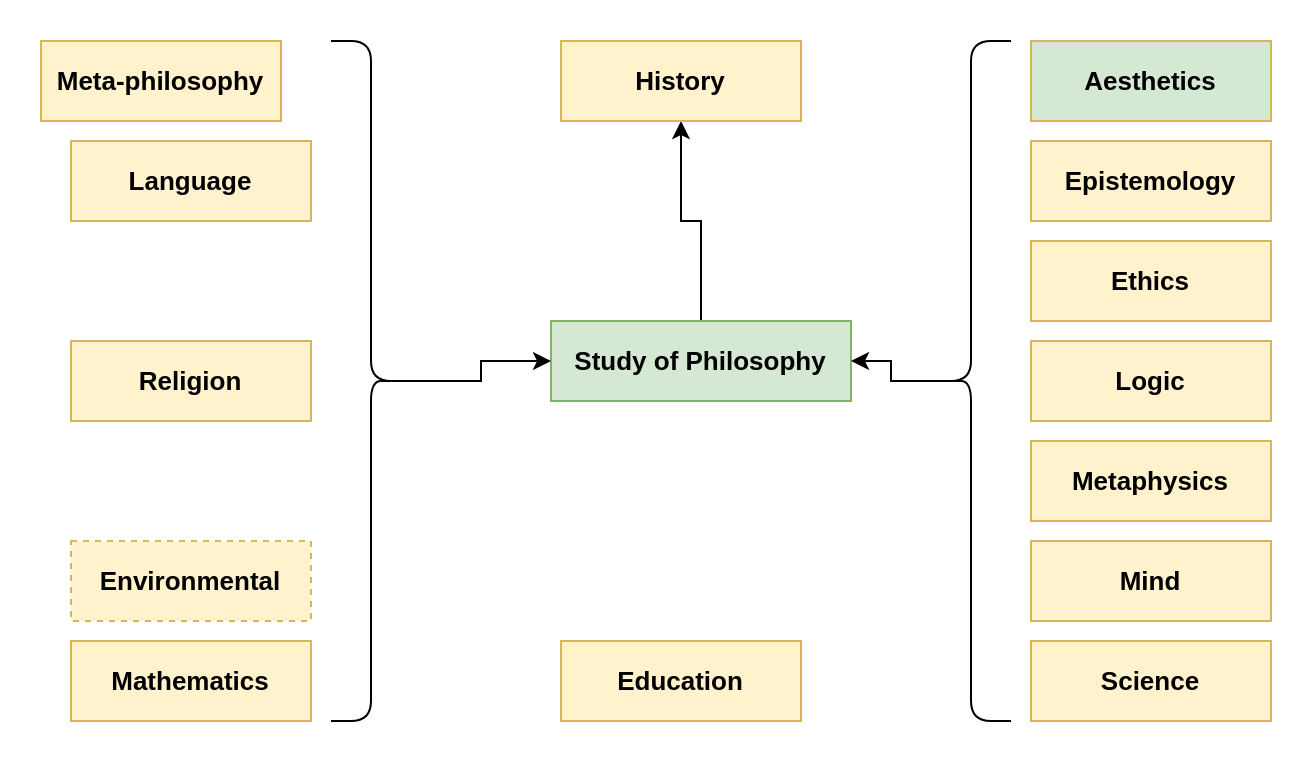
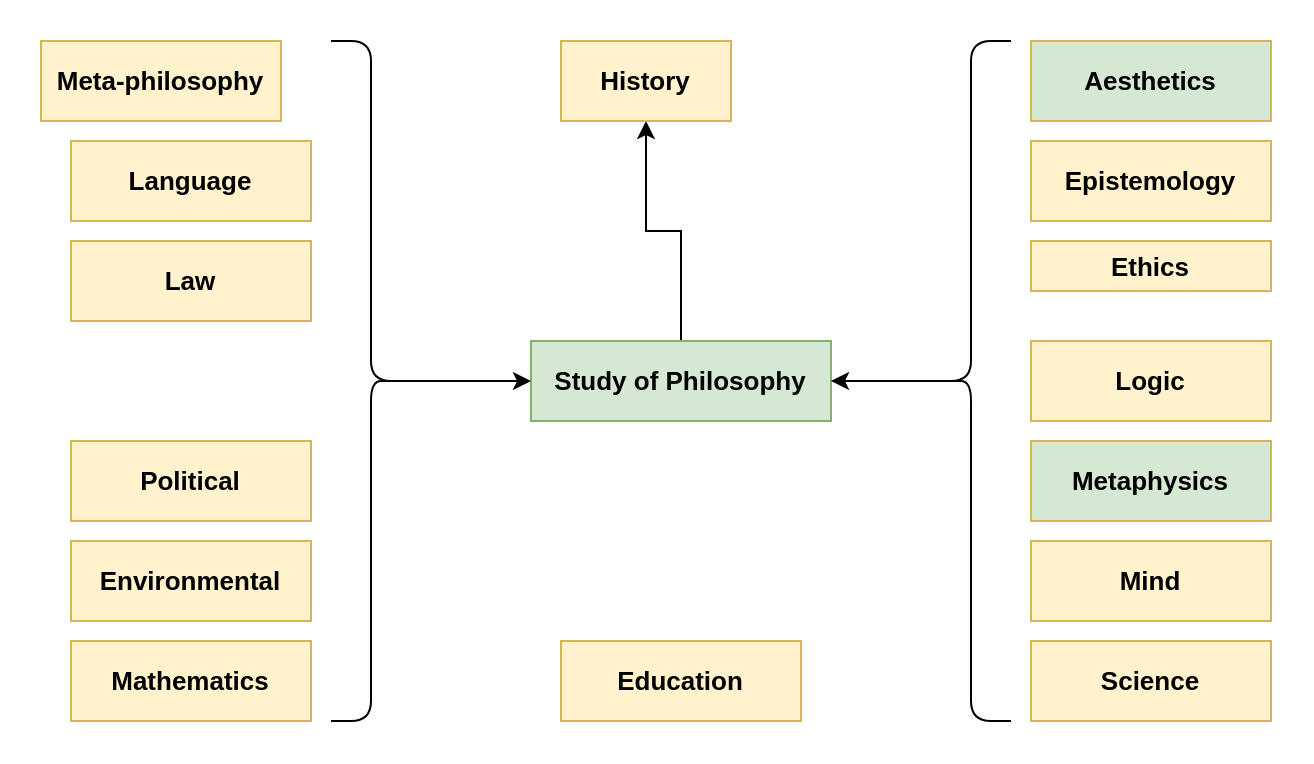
- <mxCell id="22" value="&lt;b style=&quot;font-size: 13px;&quot;&gt;History&lt;/b&gt;" style="rounded=0;whiteSpace=wrap;html=1;fillColor=#fff2cc;strokeColor=#d6b656;fontSize=13;" parent="1" vertex="1"><mxGeometry x="280" y="20" width="120" height="40" as="geometry" /></mxCell>
+ <mxCell id="22" value="&lt;b style=&quot;font-size: 13px;&quot;&gt;History&lt;/b&gt;" style="rounded=0;whiteSpace=wrap;html=1;fillColor=#fff2cc;strokeColor=#d6b656;fontSize=13;" parent="1" vertex="1"><mxGeometry x="280" y="20" width="85" height="40" as="geometry" /></mxCell>
+ <mxCell id="13" value="&lt;b style=&quot;font-size: 13px;&quot;&gt;Law&lt;/b&gt;" style="rounded=0;whiteSpace=wrap;html=1;fillColor=#fff2cc;strokeColor=#d6b656;fontSize=13;" parent="1" vertex="1"><mxGeometry x="35" y="120" width="120" height="40" as="geometry" /></mxCell>
- <mxCell id="6" value="&lt;b style=&quot;font-size: 13px;&quot;&gt;Ethics&lt;/b&gt;" style="rounded=0;whiteSpace=wrap;html=1;fillColor=#fff2cc;strokeColor=#d6b656;fontSize=13;" parent="1" vertex="1"><mxGeometry x="515" y="120" width="120" height="40" as="geometry" /></mxCell>
+ <mxCell id="6" value="&lt;b style=&quot;font-size: 13px;&quot;&gt;Ethics&lt;/b&gt;" style="rounded=0;whiteSpace=wrap;html=1;fillColor=#fff2cc;strokeColor=#d6b656;fontSize=13;" parent="1" vertex="1"><mxGeometry x="515" y="120" width="120" height="25" as="geometry" /></mxCell>
- <mxCell id="3" value="&lt;b style=&quot;font-size: 13px;&quot;&gt;Study of Philosophy&lt;/b&gt;" style="rounded=0;whiteSpace=wrap;html=1;fillColor=#d5e8d4;strokeColor=#82b366;fontSize=13;" parent="1" vertex="1"><mxGeometry x="275" y="160" width="150" height="40" as="geometry" /></mxCell>
+ <mxCell id="3" value="&lt;b style=&quot;font-size: 13px;&quot;&gt;Study of Philosophy&lt;/b&gt;" style="rounded=0;whiteSpace=wrap;html=1;fillColor=#d5e8d4;strokeColor=#82b366;fontSize=13;" parent="1" vertex="1"><mxGeometry x="265" y="170" width="150" height="40" as="geometry" /></mxCell>
- <mxCell id="14" value="&lt;b style=&quot;font-size: 13px;&quot;&gt;Religion&lt;/b&gt;" style="rounded=0;whiteSpace=wrap;html=1;fillColor=#fff2cc;strokeColor=#d6b656;fontSize=13;" parent="1" vertex="1"><mxGeometry x="35" y="170" width="120" height="40" as="geometry" /></mxCell>
+ <mxCell id="15" value="&lt;b style=&quot;font-size: 13px;&quot;&gt;Political&lt;/b&gt;" style="rounded=0;whiteSpace=wrap;html=1;fillColor=#fff2cc;strokeColor=#d6b656;fontSize=13;" parent="1" vertex="1"><mxGeometry x="35" y="220" width="120" height="40" as="geometry" /></mxCell>
- <mxCell id="8" value="&lt;b style=&quot;font-size: 13px;&quot;&gt;Metaphysics&lt;/b&gt;" style="rounded=0;whiteSpace=wrap;html=1;fillColor=#fff2cc;strokeColor=#d6b656;fontSize=13;" parent="1" vertex="1"><mxGeometry x="515" y="220" width="120" height="40" as="geometry" /></mxCell>
+ <mxCell id="8" value="&lt;b style=&quot;font-size: 13px;&quot;&gt;Metaphysics&lt;/b&gt;" style="rounded=0;whiteSpace=wrap;html=1;fillColor=#d5e8d4;strokeColor=#d6b656;fontSize=13;" parent="1" vertex="1"><mxGeometry x="515" y="220" width="120" height="40" as="geometry" /></mxCell>
- <mxCell id="16" value="&lt;b style=&quot;font-size: 13px;&quot;&gt;Environmental&lt;/b&gt;" style="rounded=0;whiteSpace=wrap;html=1;fillColor=#fff2cc;strokeColor=#d6b656;fontSize=13;dashed=1;" parent="1" vertex="1"><mxGeometry x="35" y="270" width="120" height="40" as="geometry" /></mxCell>
+ <mxCell id="16" value="&lt;b style=&quot;font-size: 13px;&quot;&gt;Environmental&lt;/b&gt;" style="rounded=0;whiteSpace=wrap;html=1;fillColor=#fff2cc;strokeColor=#d6b656;fontSize=13;" parent="1" vertex="1"><mxGeometry x="35" y="270" width="120" height="40" as="geometry" /></mxCell>
